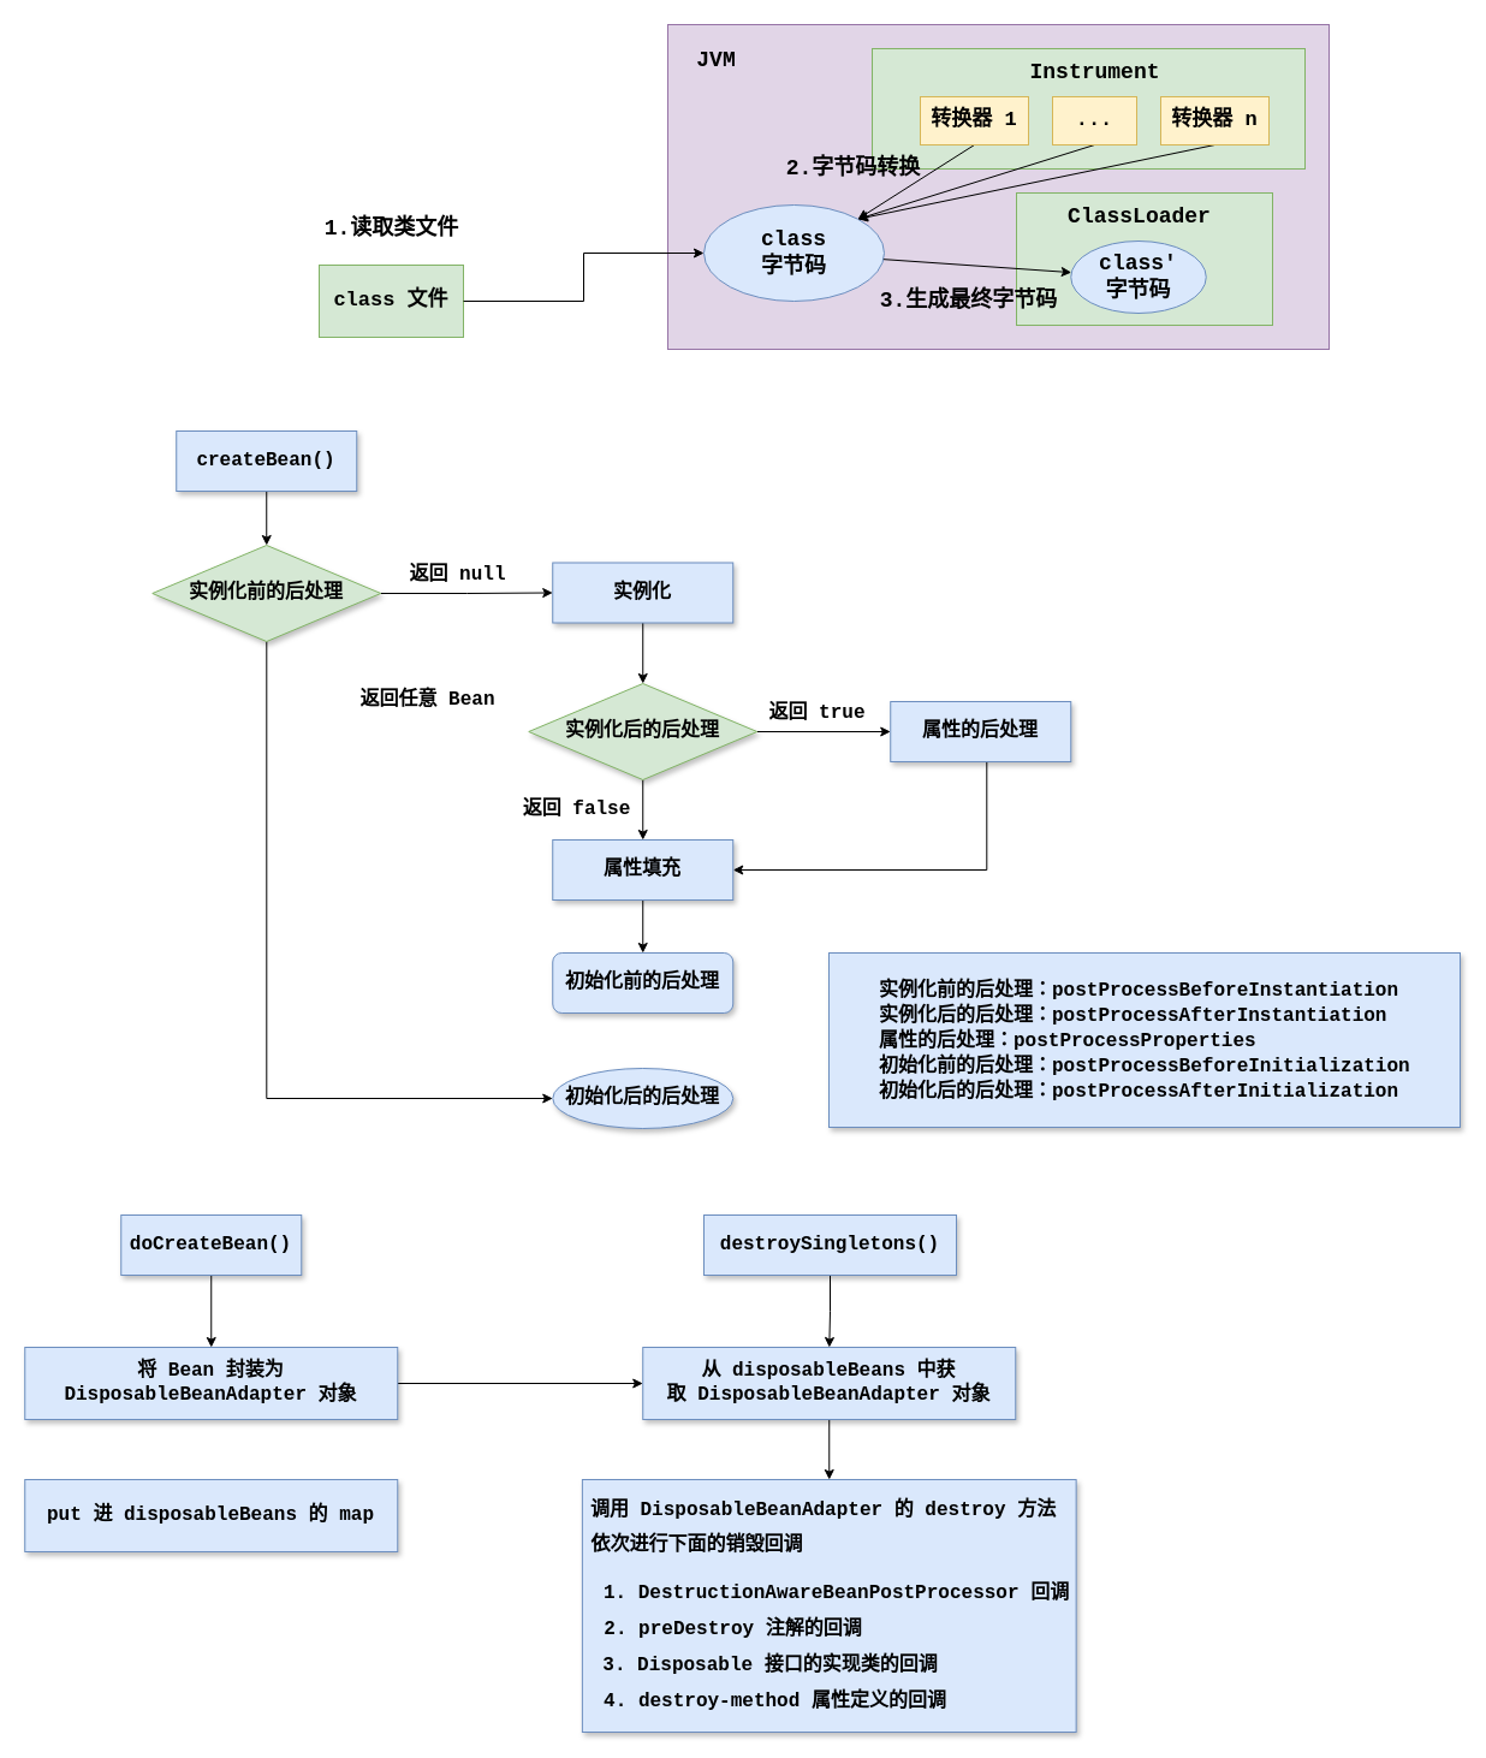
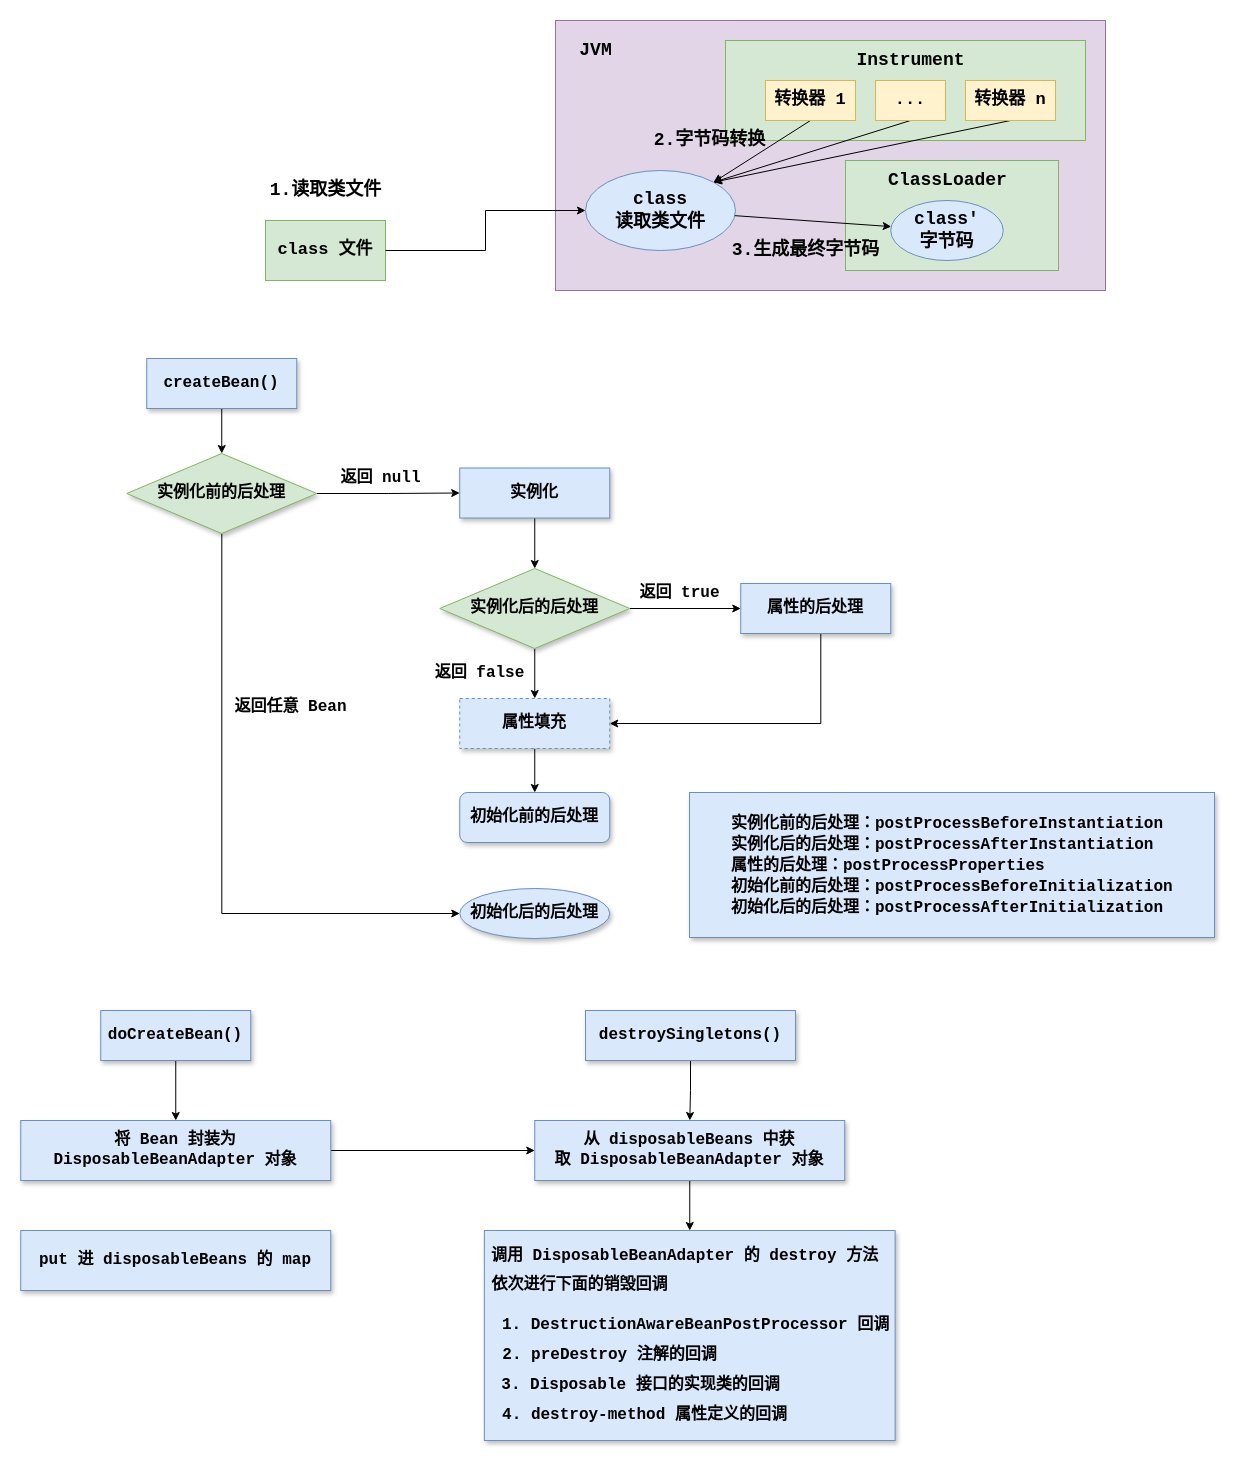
- <mxCell id="4" value="&lt;b style=&quot;font-size: 18px;&quot;&gt;&lt;font style=&quot;font-size: 18px;&quot; face=&quot;Courier New&quot;&gt;class &lt;br&gt;字节码&lt;/font&gt;&lt;/b&gt;" style="ellipse;whiteSpace=wrap;html=1;fillColor=#dae8fc;strokeColor=#6c8ebf;" parent="1" vertex="1"><mxGeometry x="585" y="170" width="150" height="80" as="geometry" /></mxCell>
+ <mxCell id="4" value="&lt;b style=&quot;font-size: 18px;&quot;&gt;&lt;font style=&quot;font-size: 18px;&quot; face=&quot;Courier New&quot;&gt;class &lt;br&gt;读取类文件&lt;/font&gt;&lt;/b&gt;" style="ellipse;whiteSpace=wrap;html=1;fillColor=#dae8fc;strokeColor=#6c8ebf;" parent="1" vertex="1"><mxGeometry x="585" y="170" width="150" height="80" as="geometry" /></mxCell>
- <mxCell id="33" value="&lt;b style=&quot;border-color: var(--border-color);&quot;&gt;&lt;font style=&quot;border-color: var(--border-color); font-size: 16px;&quot; face=&quot;Courier New&quot;&gt;返回任意 Bean&lt;/font&gt;&lt;/b&gt;" style="text;html=1;align=center;verticalAlign=middle;resizable=0;points=[];autosize=1;strokeColor=none;fillColor=none;" parent="1" vertex="1"><mxGeometry x="285.25" y="566.5" width="140" height="30" as="geometry" /></mxCell>
+ <mxCell id="33" value="&lt;b style=&quot;border-color: var(--border-color);&quot;&gt;&lt;font style=&quot;border-color: var(--border-color); font-size: 16px;&quot; face=&quot;Courier New&quot;&gt;返回任意 Bean&lt;/font&gt;&lt;/b&gt;" style="text;html=1;align=center;verticalAlign=middle;resizable=0;points=[];autosize=1;strokeColor=none;fillColor=none;" parent="1" vertex="1"><mxGeometry x="220.25" y="691.5" width="140" height="30" as="geometry" /></mxCell>
- <mxCell id="27" value="&lt;font face=&quot;Courier New&quot;&gt;&lt;span style=&quot;font-size: 16px;&quot;&gt;&lt;b&gt;属性填充&lt;/b&gt;&lt;/span&gt;&lt;/font&gt;" style="rounded=0;whiteSpace=wrap;html=1;fillColor=#dae8fc;strokeColor=#6c8ebf;shadow=1;" parent="1" vertex="1"><mxGeometry x="459.25" y="698" width="150" height="50" as="geometry" /></mxCell>
+ <mxCell id="27" value="&lt;font face=&quot;Courier New&quot;&gt;&lt;span style=&quot;font-size: 16px;&quot;&gt;&lt;b&gt;属性填充&lt;/b&gt;&lt;/span&gt;&lt;/font&gt;" style="rounded=0;whiteSpace=wrap;html=1;fillColor=#dae8fc;strokeColor=#6c8ebf;shadow=1;dashed=1;" parent="1" vertex="1"><mxGeometry x="459.25" y="698" width="150" height="50" as="geometry" /></mxCell>
